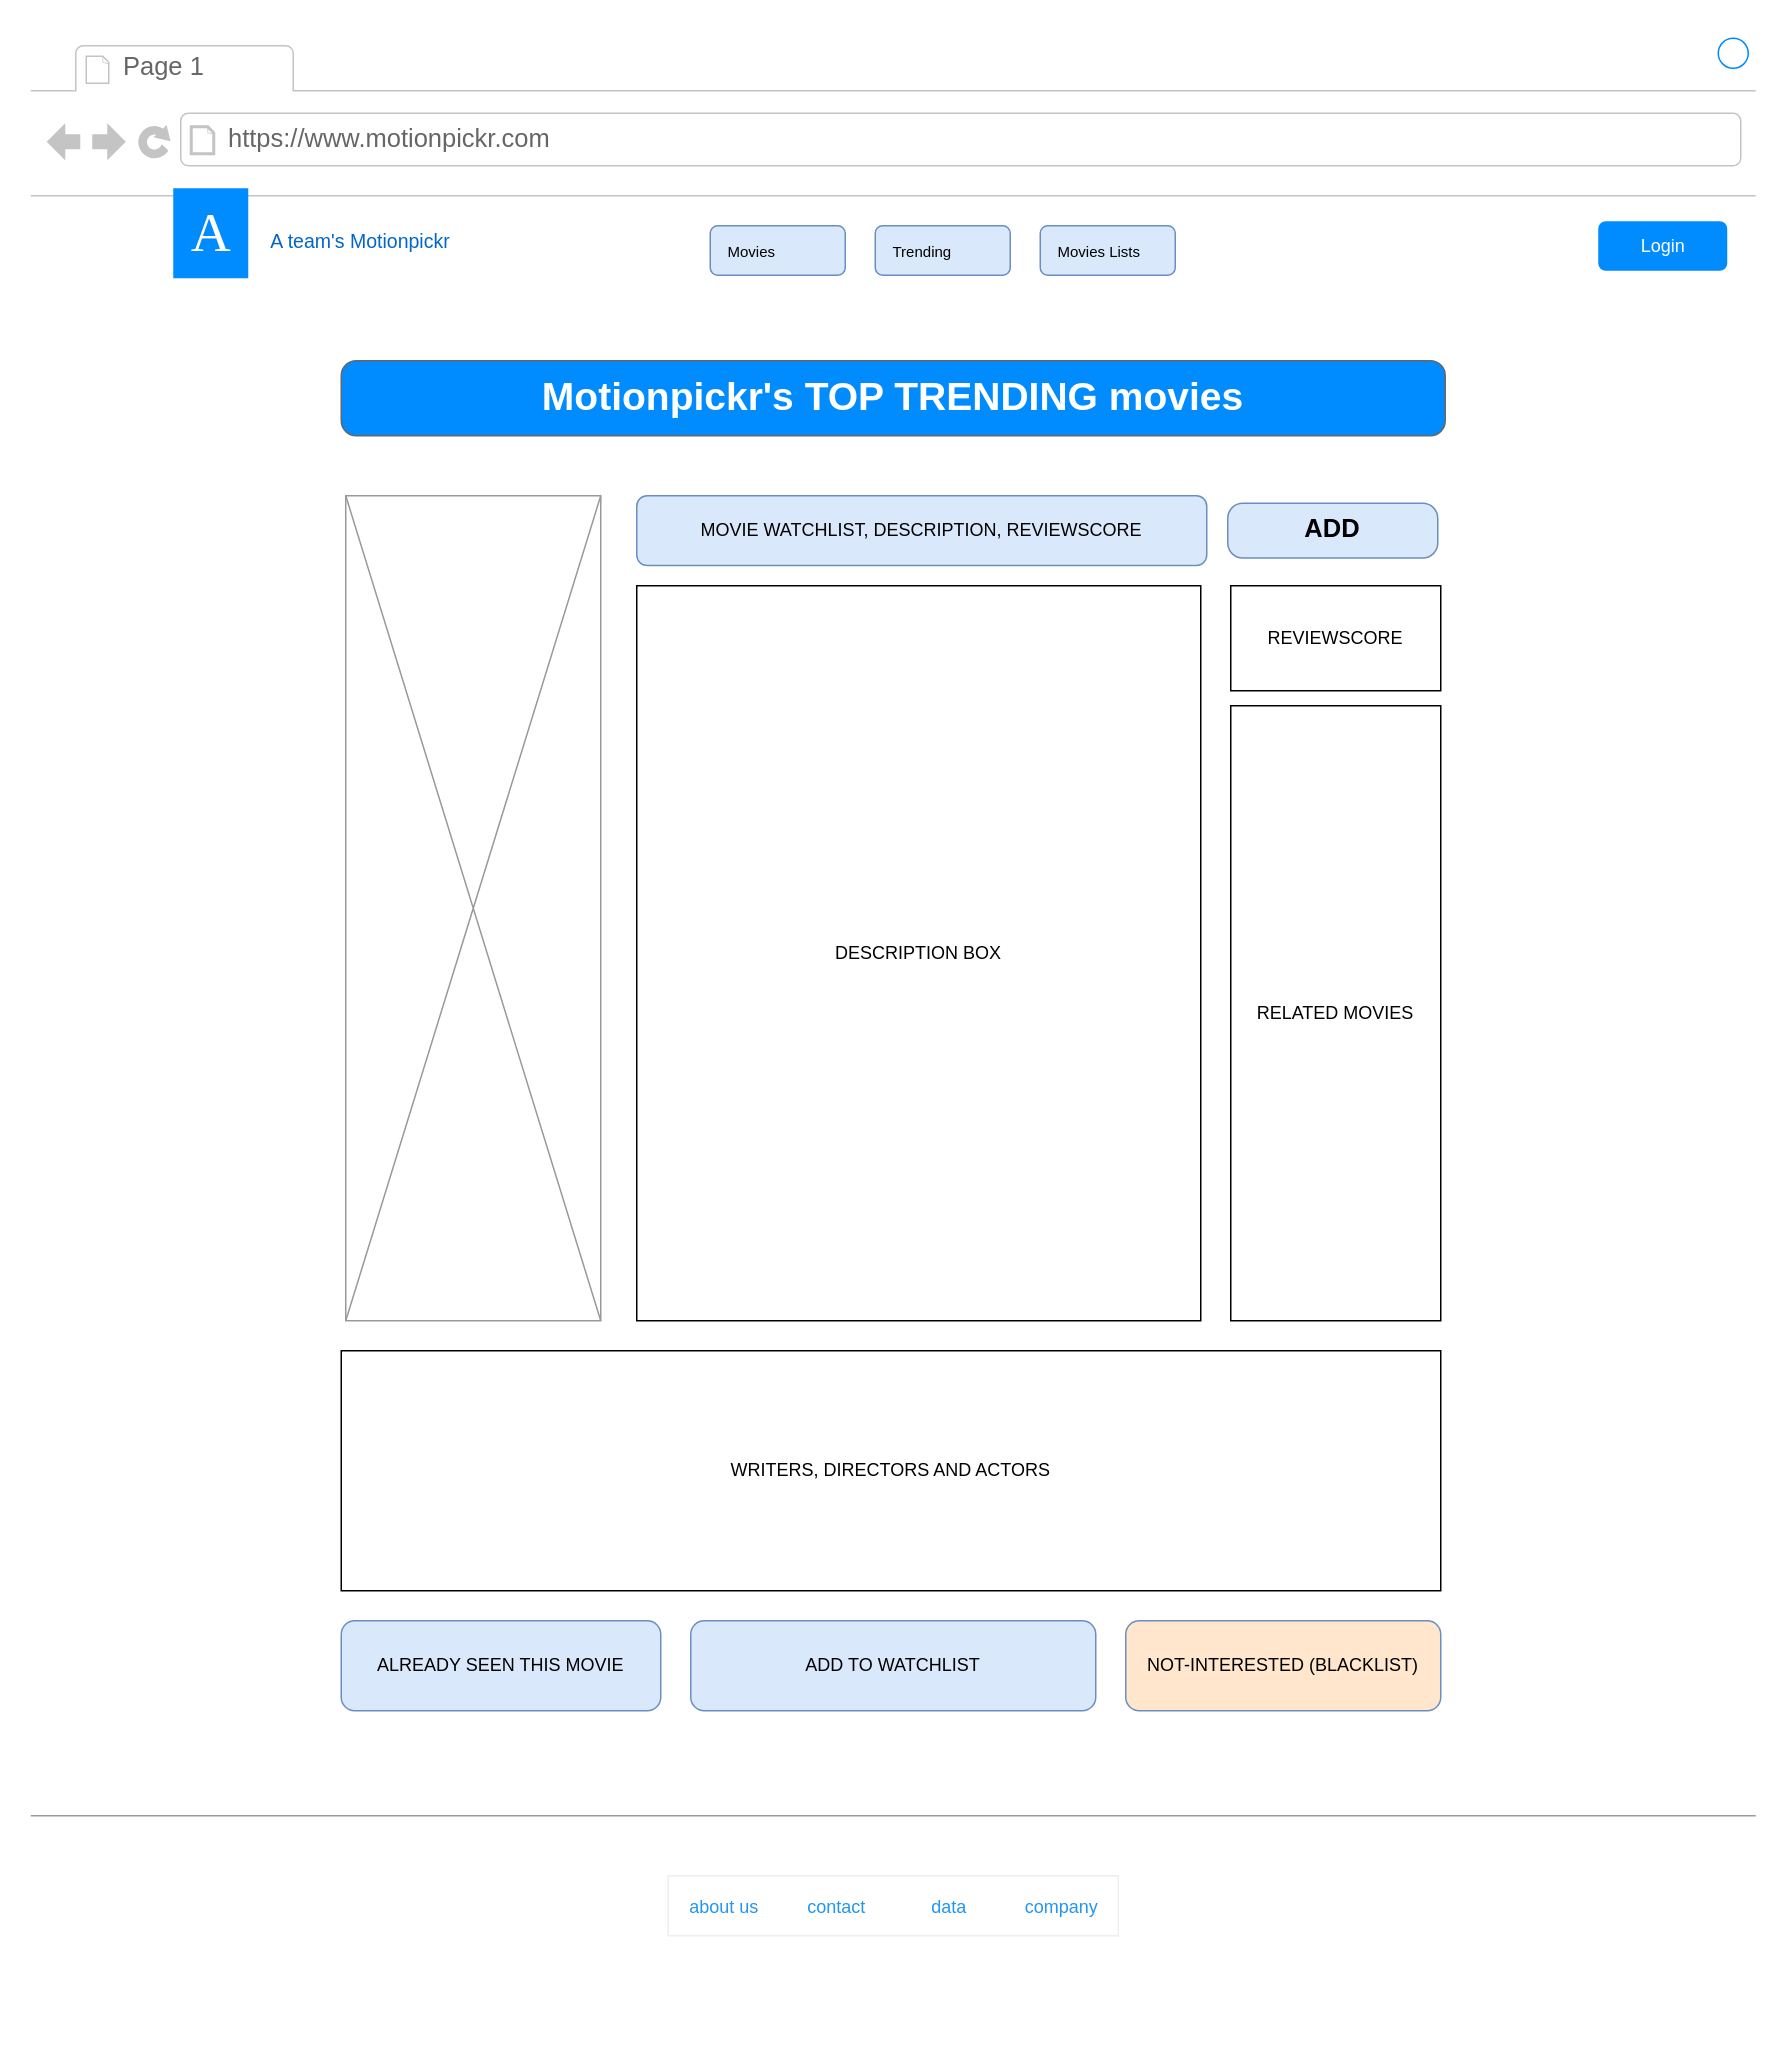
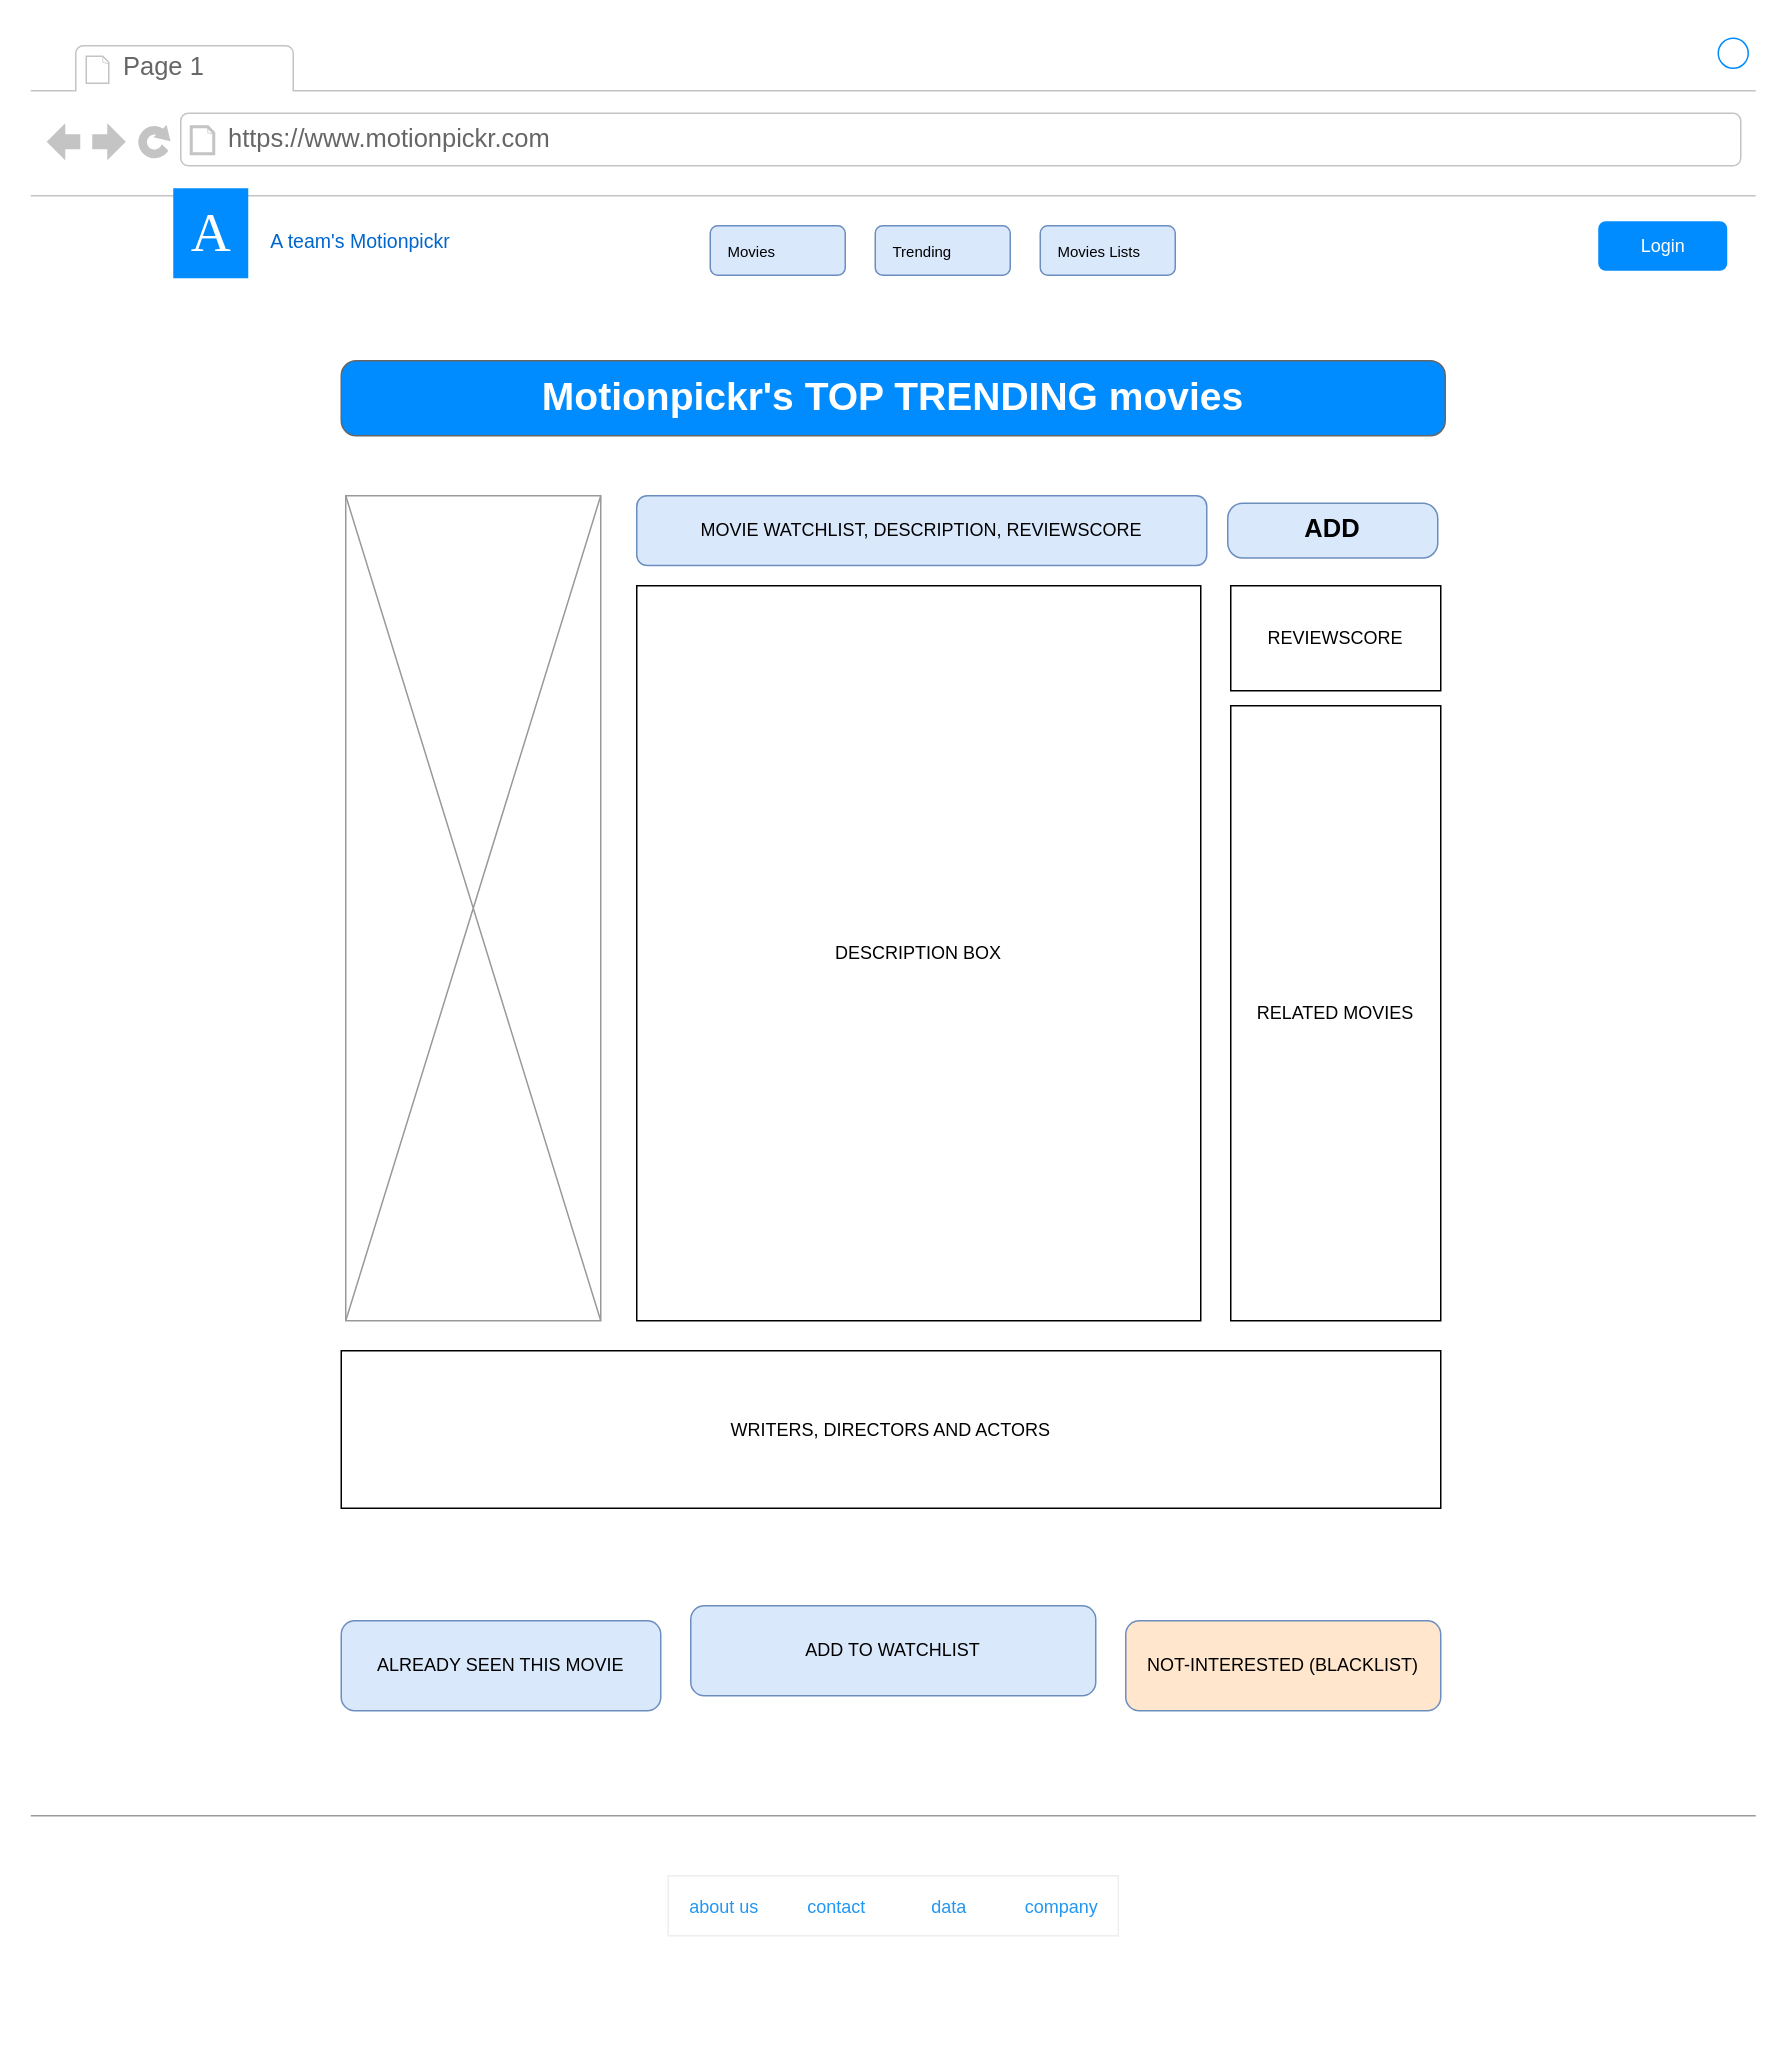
- <mxCell id="30" value="WRITERS, DIRECTORS AND ACTORS" style="rounded=0;whiteSpace=wrap;html=1;" vertex="1" parent="2"><mxGeometry x="207" y="880" width="733" height="160" as="geometry" /></mxCell>
+ <mxCell id="30" value="WRITERS, DIRECTORS AND ACTORS" style="rounded=0;whiteSpace=wrap;html=1;" vertex="1" parent="2"><mxGeometry x="207" y="880" width="733" height="105" as="geometry" /></mxCell>
- <mxCell id="31" value="ADD TO WATCHLIST" style="rounded=1;whiteSpace=wrap;html=1;fillColor=#dae8fc;strokeColor=#6c8ebf;" vertex="1" parent="2"><mxGeometry x="440" y="1060" width="270" height="60" as="geometry" /></mxCell>
+ <mxCell id="31" value="ADD TO WATCHLIST" style="rounded=1;whiteSpace=wrap;html=1;fillColor=#dae8fc;strokeColor=#6c8ebf;" vertex="1" parent="2"><mxGeometry x="440" y="1050" width="270" height="60" as="geometry" /></mxCell>
